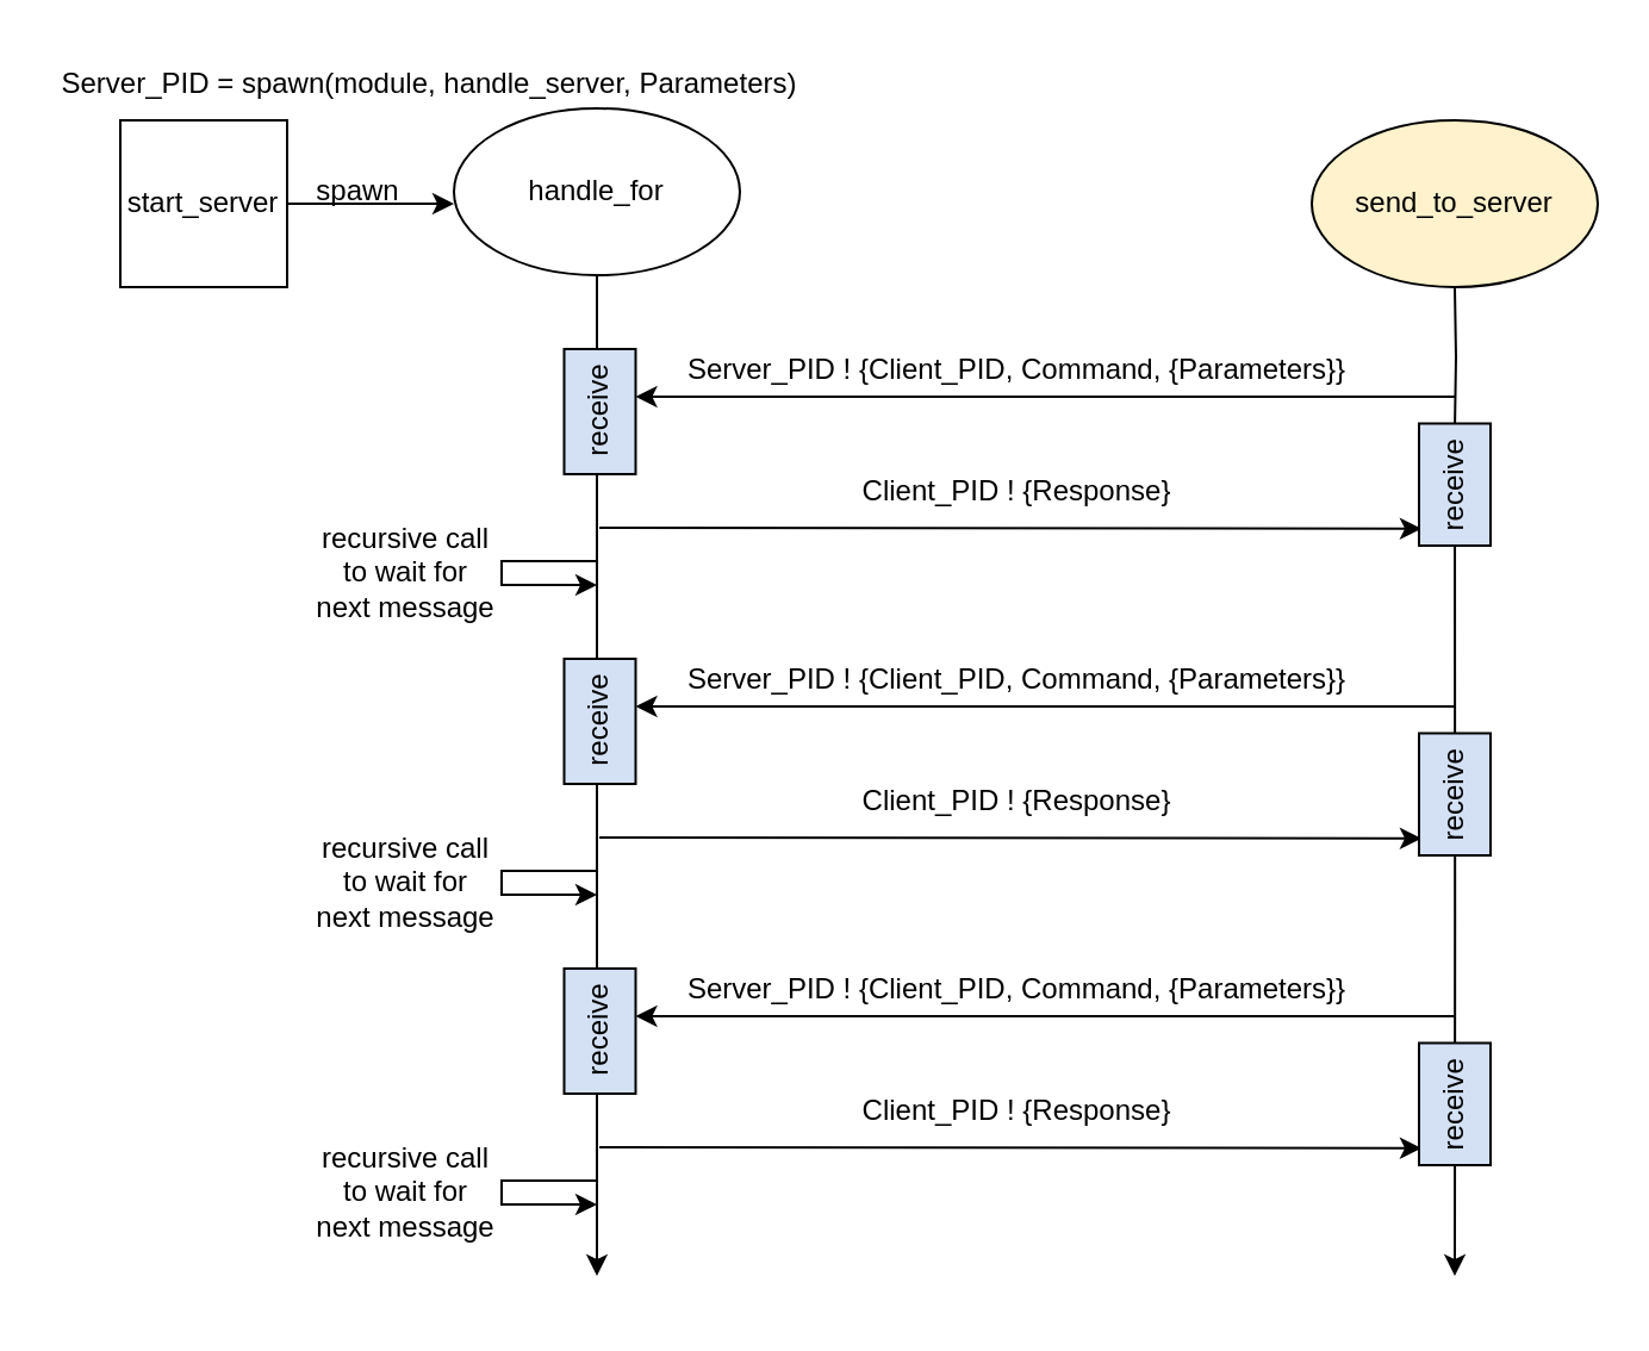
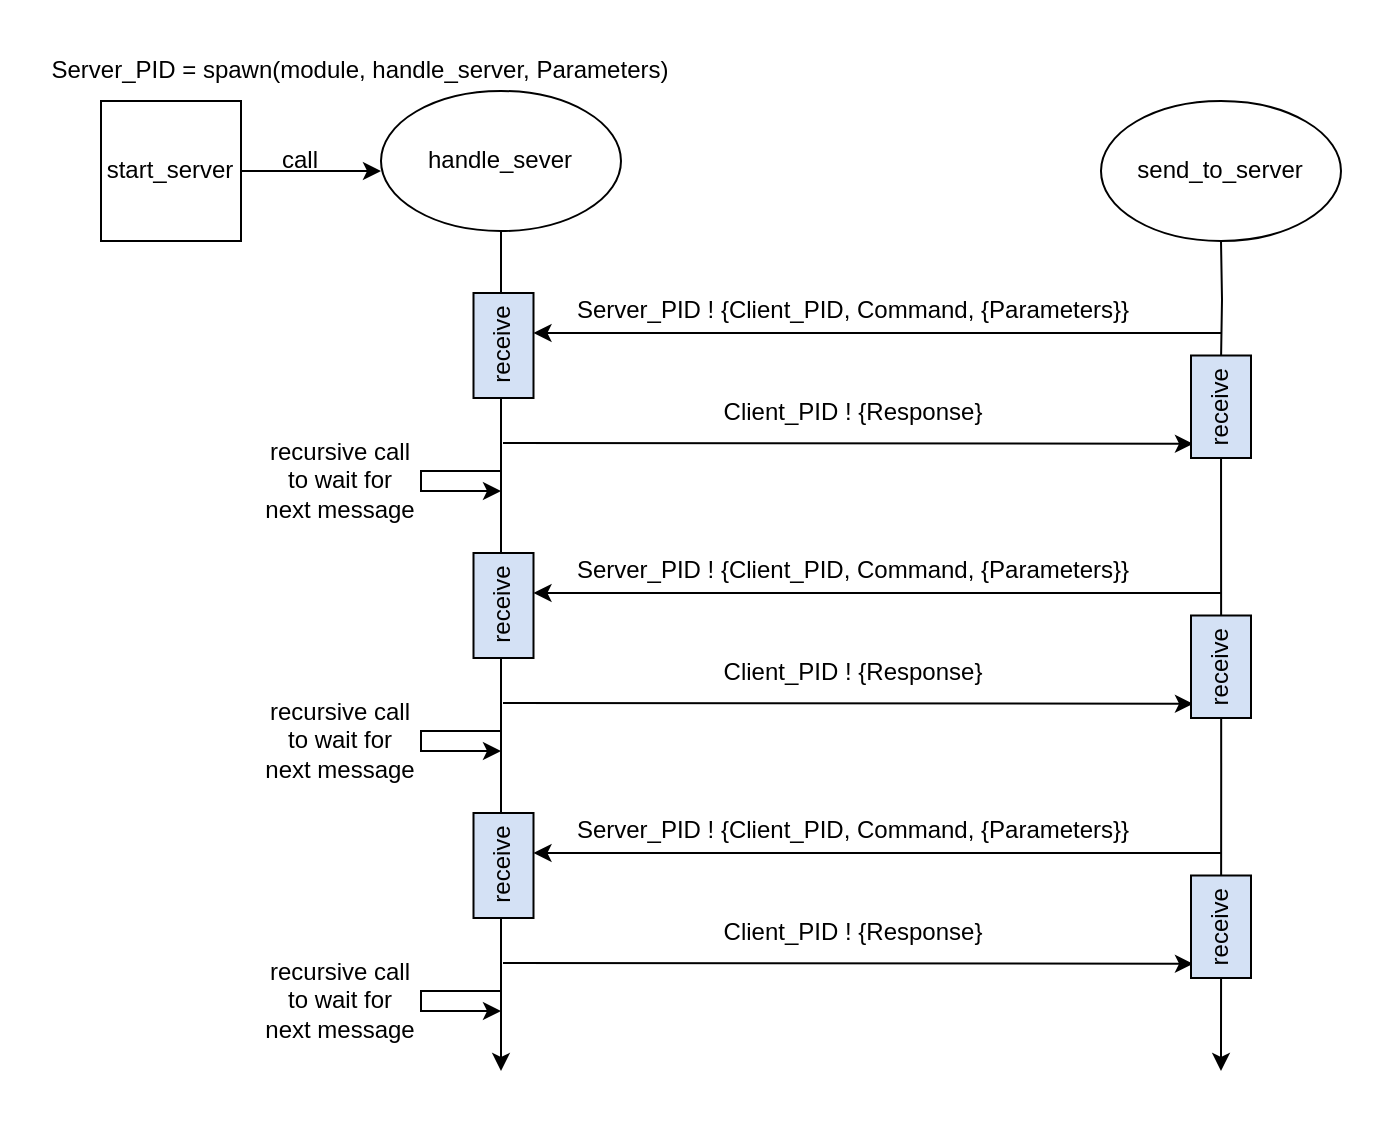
- <mxCell id="11" value="spawn" style="text;html=1;strokeColor=none;fillColor=none;align=center;verticalAlign=middle;whiteSpace=wrap;rounded=0;" vertex="1" parent="1"><mxGeometry x="120" y="65" width="60" height="30" as="geometry" /></mxCell>
+ <mxCell id="11" value="call" style="text;html=1;strokeColor=none;fillColor=none;align=center;verticalAlign=middle;whiteSpace=wrap;rounded=0;" vertex="1" parent="1"><mxGeometry x="120" y="65" width="60" height="30" as="geometry" /></mxCell>
- <mxCell id="14" value="handle_for" style="ellipse;whiteSpace=wrap;html=1;" vertex="1" parent="1"><mxGeometry x="190" y="45" width="120" height="70" as="geometry" /></mxCell>
+ <mxCell id="14" value="handle_sever" style="ellipse;whiteSpace=wrap;html=1;" vertex="1" parent="1"><mxGeometry x="190" y="45" width="120" height="70" as="geometry" /></mxCell>
- <mxCell id="13" value="send_to_server" style="ellipse;whiteSpace=wrap;html=1;fillColor=#fff2cc;" vertex="1" parent="1"><mxGeometry x="550" y="50" width="120" height="70" as="geometry" /></mxCell>
+ <mxCell id="13" value="send_to_server" style="ellipse;whiteSpace=wrap;html=1;" vertex="1" parent="1"><mxGeometry x="550" y="50" width="120" height="70" as="geometry" /></mxCell>
